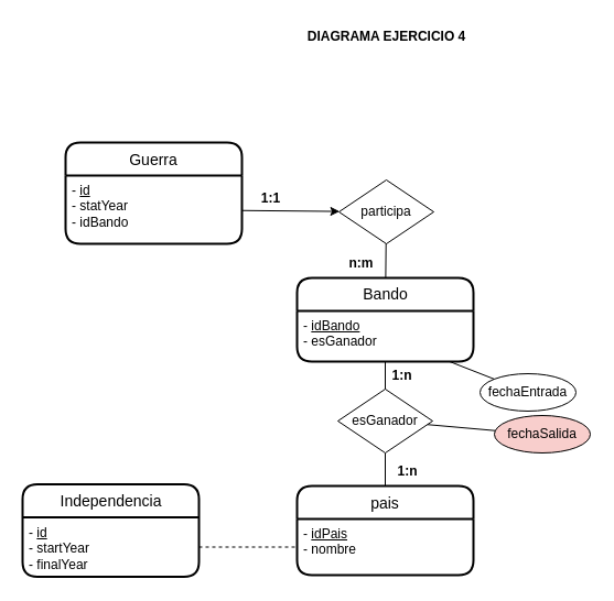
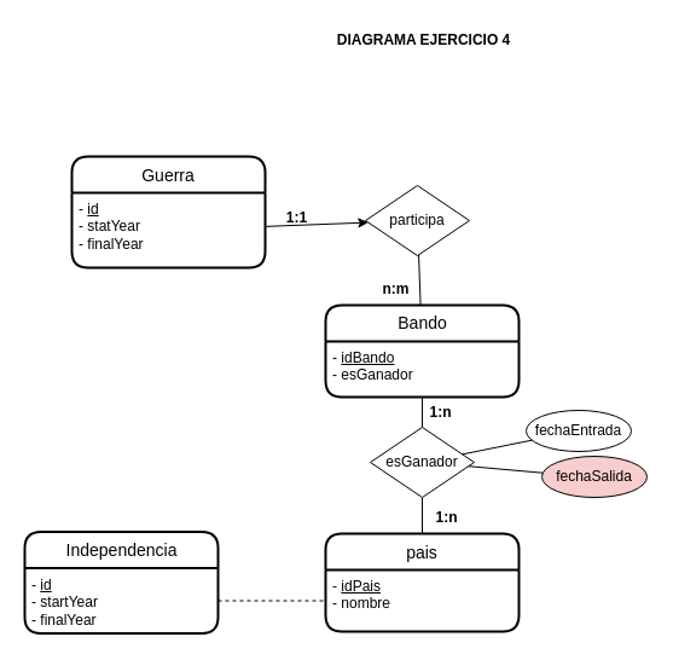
- <mxCell id="3" value="- &lt;u&gt;id&lt;/u&gt;&lt;br&gt;- statYear&lt;br&gt;- idBando" style="align=left;strokeColor=none;fillColor=none;spacingLeft=4;fontSize=12;verticalAlign=top;resizable=0;rotatable=0;part=1;html=1;" parent="2" vertex="1"><mxGeometry y="30" width="160" height="62" as="geometry" /></mxCell>
+ <mxCell id="3" value="- &lt;u&gt;id&lt;/u&gt;&lt;br&gt;- statYear&lt;br&gt;- finalYear" style="align=left;strokeColor=none;fillColor=none;spacingLeft=4;fontSize=12;verticalAlign=top;resizable=0;rotatable=0;part=1;html=1;" parent="2" vertex="1"><mxGeometry y="30" width="160" height="62" as="geometry" /></mxCell>
- <mxCell id="6" value="participa" style="rhombus;whiteSpace=wrap;html=1;fontSize=12;" parent="1" vertex="1"><mxGeometry x="307" y="163" width="86" height="58" as="geometry" /></mxCell>
+ <mxCell id="6" value="participa" style="rhombus;whiteSpace=wrap;html=1;fontSize=12;" parent="1" vertex="1"><mxGeometry x="302" y="153" width="86" height="58" as="geometry" /></mxCell>
- <mxCell id="22" value="" style="endArrow=none;html=1;rounded=0;fontSize=12;" edge="1" parent="1" source="20" target="8"><mxGeometry relative="1" as="geometry"><mxPoint x="359" y="338" as="sourcePoint" /><mxPoint x="359" y="363" as="targetPoint" /></mxGeometry></mxCell>
+ <mxCell id="22" value="" style="endArrow=none;html=1;rounded=0;fontSize=12;" edge="1" parent="1" source="20" target="18"><mxGeometry relative="1" as="geometry"><mxPoint x="359" y="338" as="sourcePoint" /><mxPoint x="359" y="363" as="targetPoint" /></mxGeometry></mxCell>
